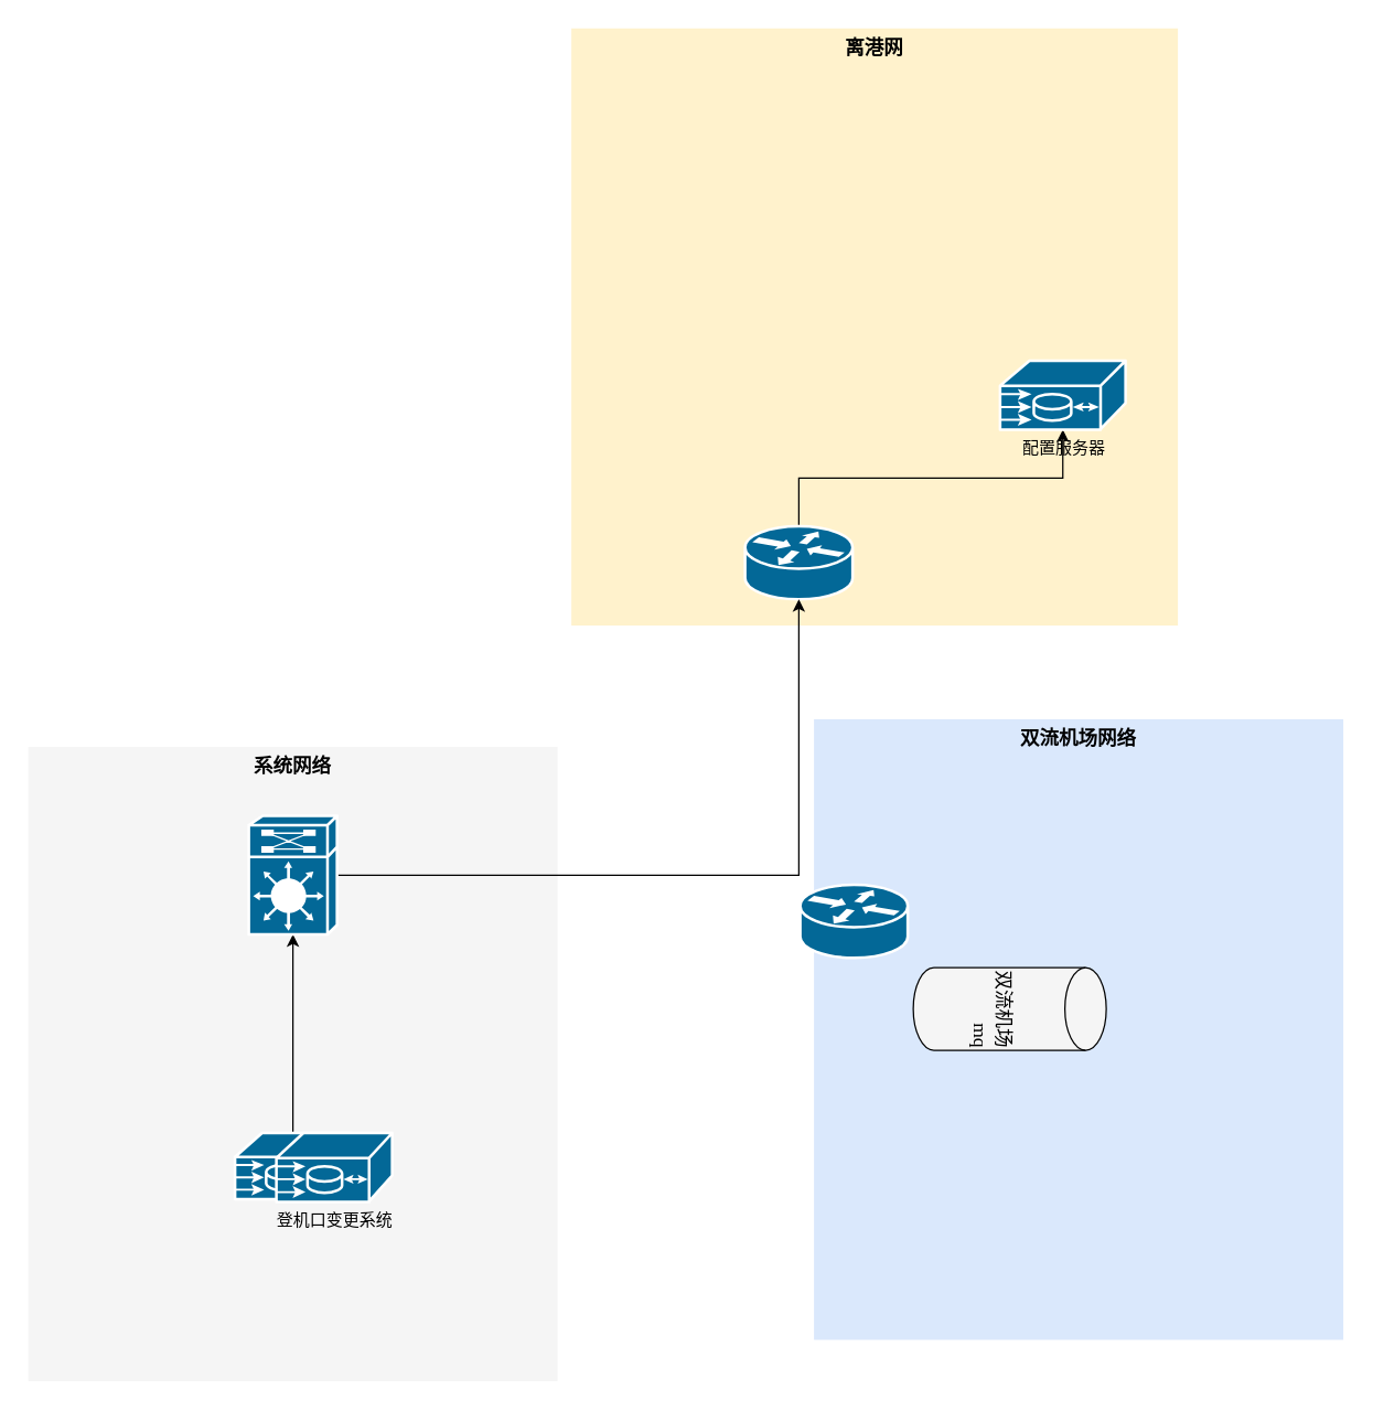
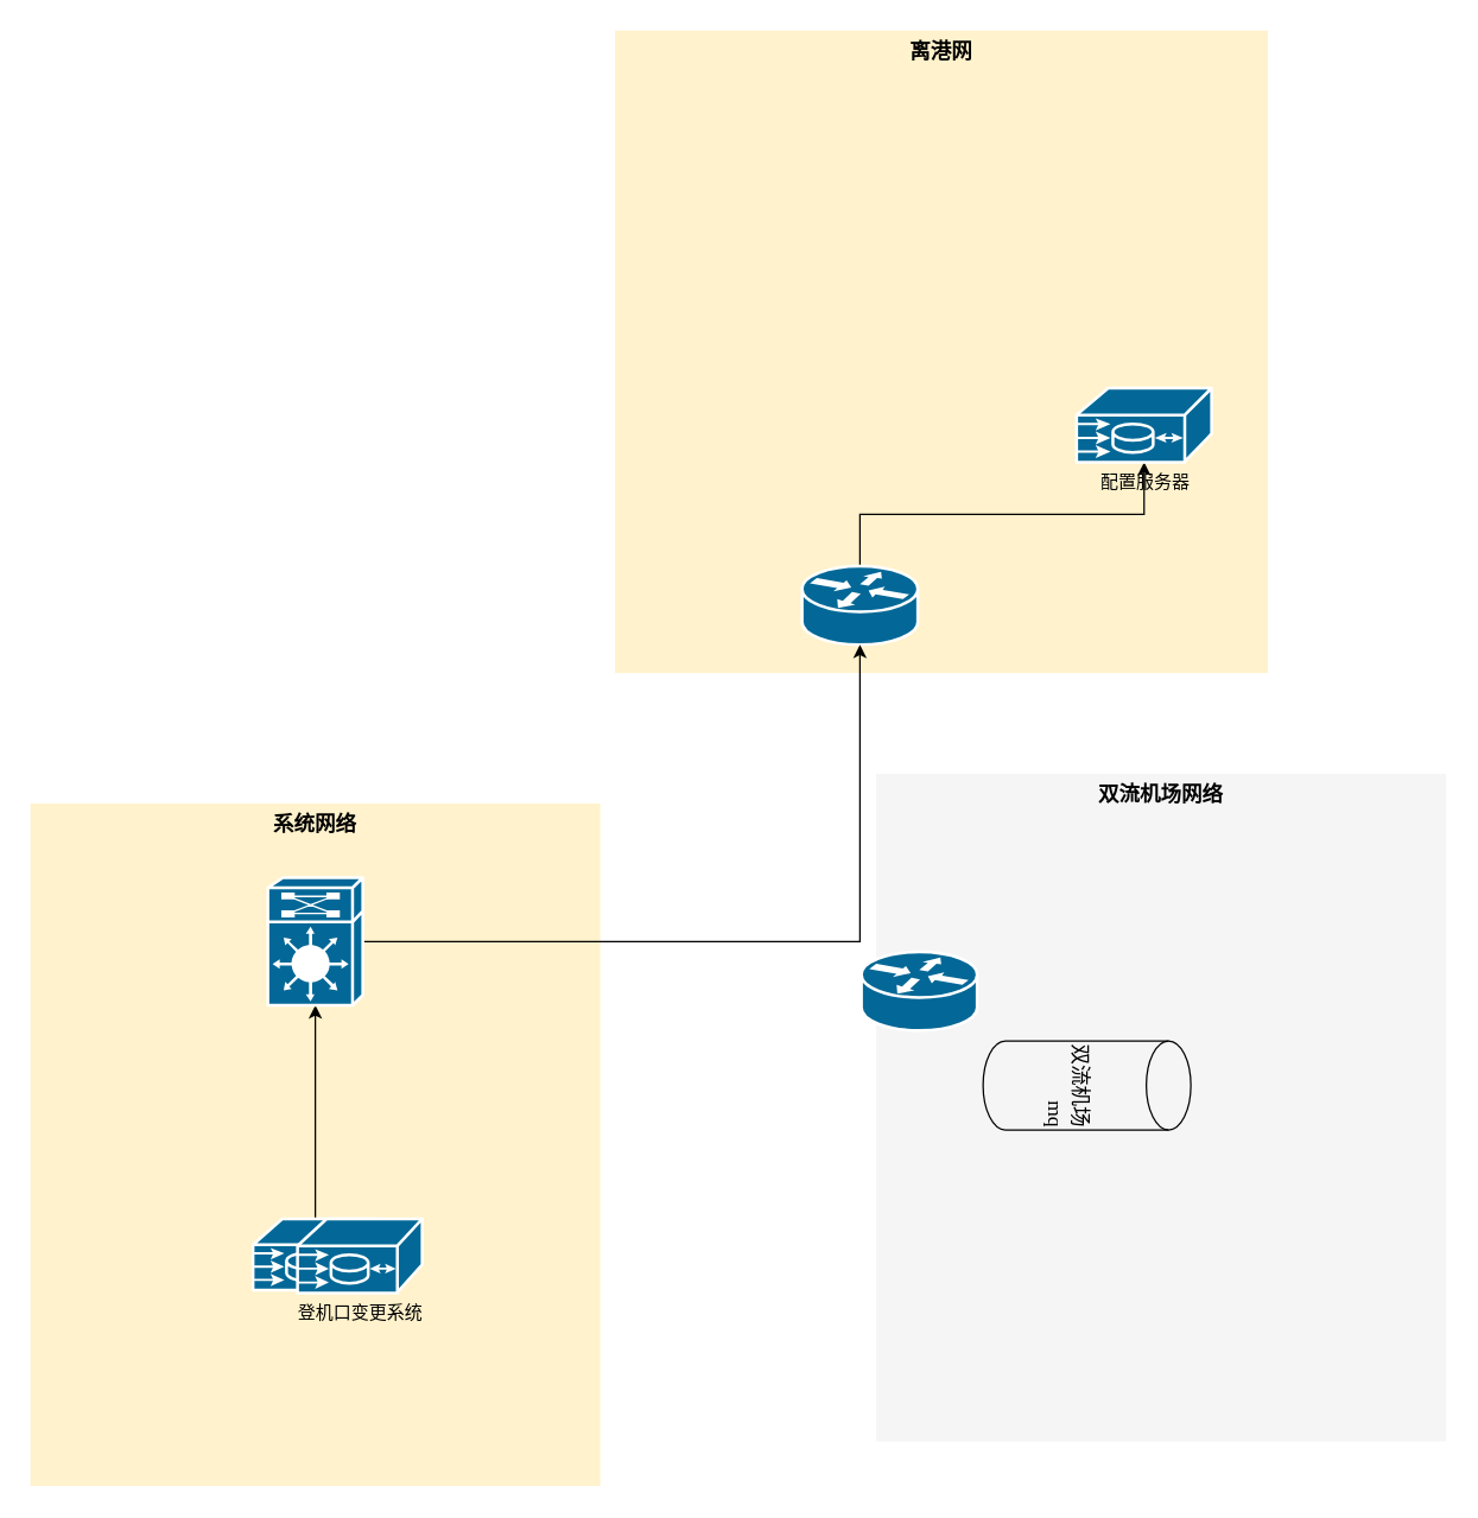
- <mxCell id="12" value="双流机场网络" style="whiteSpace=wrap;html=1;rounded=0;shadow=0;comic=0;strokeWidth=1;fontFamily=Verdana;fontSize=14;fillColor=#dae8fc;strokeColor=none;fontStyle=1;verticalAlign=top;" vertex="1" parent="1"><mxGeometry x="590" y="521" width="384" height="450" as="geometry" /></mxCell>
+ <mxCell id="12" value="双流机场网络" style="whiteSpace=wrap;html=1;rounded=0;shadow=0;comic=0;strokeWidth=1;fontFamily=Verdana;fontSize=14;fillColor=#f5f5f5;strokeColor=none;fontStyle=1;verticalAlign=top;" vertex="1" parent="1"><mxGeometry x="590" y="521" width="384" height="450" as="geometry" /></mxCell>
- <mxCell id="3" value="系统网络" style="whiteSpace=wrap;html=1;rounded=0;shadow=0;comic=0;strokeWidth=1;fontFamily=Verdana;fontSize=14;fillColor=#f5f5f5;strokeColor=none;fontStyle=1;verticalAlign=top;" parent="1" vertex="1"><mxGeometry x="20" y="541" width="384" height="460" as="geometry" /></mxCell>
+ <mxCell id="3" value="系统网络" style="whiteSpace=wrap;html=1;rounded=0;shadow=0;comic=0;strokeWidth=1;fontFamily=Verdana;fontSize=14;fillColor=#fff2cc;strokeColor=none;fontStyle=1;verticalAlign=top;" parent="1" vertex="1"><mxGeometry x="20" y="541" width="384" height="460" as="geometry" /></mxCell>
